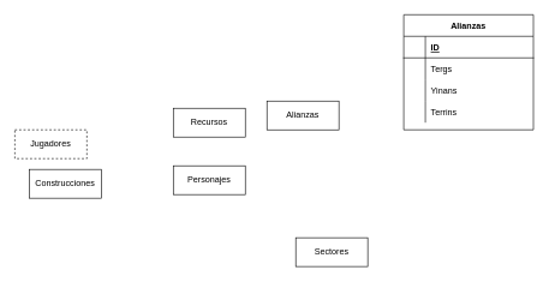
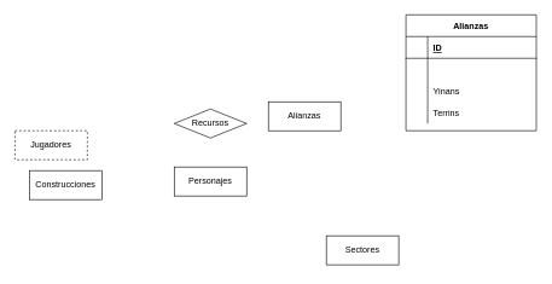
- <mxCell id="10" value="Tergs" style="shape=partialRectangle;connectable=0;fillColor=none;top=0;left=0;bottom=0;right=0;align=left;spacingLeft=6;overflow=hidden;" vertex="1" parent="8"><mxGeometry x="30" width="150" height="30" as="geometry" /></mxCell>
- <mxCell id="18" value="Recursos" style="whiteSpace=wrap;html=1;align=center;" vertex="1" parent="1"><mxGeometry x="240" y="150" width="100" height="40" as="geometry" /></mxCell>
+ <mxCell id="18" value="Recursos" style="rhombus;whiteSpace=wrap;html=1;align=center;" vertex="1" parent="1"><mxGeometry x="240" y="150" width="100" height="40" as="geometry" /></mxCell>
- <mxCell id="4" value="Sectores" style="whiteSpace=wrap;html=1;align=center;" vertex="1" parent="1"><mxGeometry x="410" y="330" width="100" height="40" as="geometry" /></mxCell>
+ <mxCell id="4" value="Sectores" style="whiteSpace=wrap;html=1;align=center;" vertex="1" parent="1"><mxGeometry x="450" y="325" width="100" height="40" as="geometry" /></mxCell>
